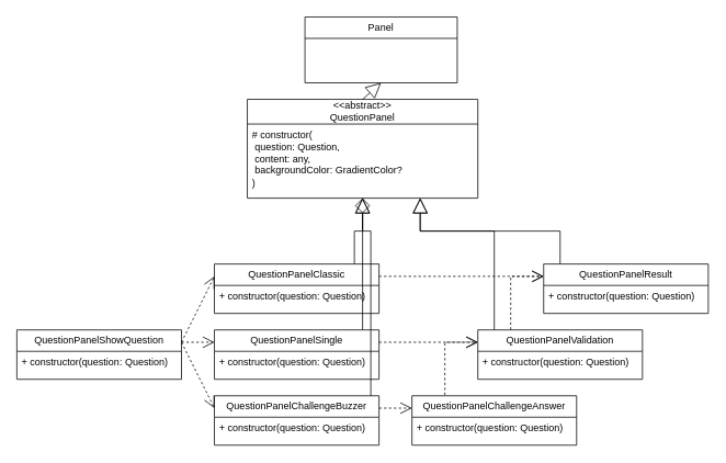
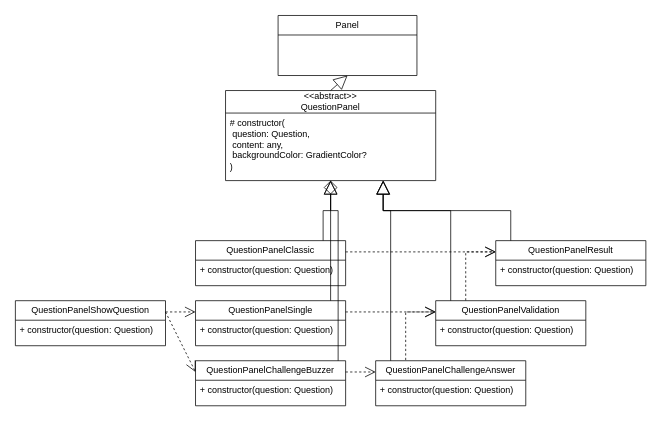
- <mxCell id="20" value="" style="endArrow=open;endSize=12;dashed=1;html=1;rounded=0;exitX=1;exitY=0.25;exitDx=0;exitDy=0;entryX=0;entryY=0.25;entryDx=0;entryDy=0;" parent="1" source="6" target="8" edge="1"><mxGeometry width="160" relative="1" as="geometry"><mxPoint x="570" y="290" as="sourcePoint" /><mxPoint x="750" y="290" as="targetPoint" /></mxGeometry></mxCell>
+ <mxCell id="31" value="" style="endArrow=block;endSize=16;endFill=0;html=1;rounded=0;entryX=0.75;entryY=1;entryDx=0;entryDy=0;exitX=0.1;exitY=0;exitDx=0;exitDy=0;edgeStyle=orthogonalEdgeStyle;exitPerimeter=0;entryPerimeter=0;" parent="1" source="18" target="3" edge="1"><mxGeometry width="160" relative="1" as="geometry"><mxPoint x="200" y="330" as="sourcePoint" /><mxPoint x="200" y="190" as="targetPoint" /><Array as="points"><mxPoint x="520" y="280" /><mxPoint x="510" y="280" /></Array></mxGeometry></mxCell>
